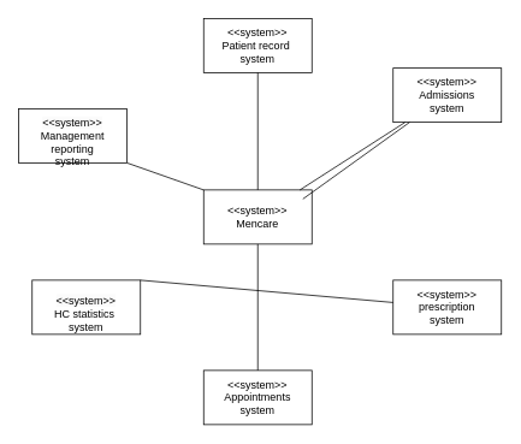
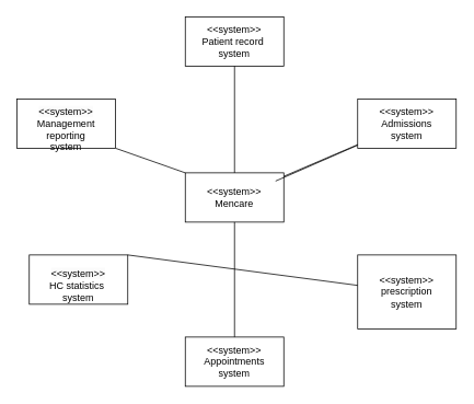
- <mxCell id="6" value="&amp;lt;&amp;lt;system&amp;gt;&amp;gt;&lt;br&gt;Admissions&lt;br&gt;system" style="rounded=0;whiteSpace=wrap;html=1;" vertex="1" parent="1"><mxGeometry x="435" y="75" width="120" height="60" as="geometry" /></mxCell>
+ <mxCell id="6" value="&amp;lt;&amp;lt;system&amp;gt;&amp;gt;&lt;br&gt;Admissions&lt;br&gt;system" style="rounded=0;whiteSpace=wrap;html=1;" vertex="1" parent="1"><mxGeometry x="435" y="120" width="120" height="60" as="geometry" /></mxCell>
- <mxCell id="7" value="&amp;lt;&amp;lt;system&amp;gt;&amp;gt;&lt;br&gt;prescription&lt;br&gt;system" style="rounded=0;whiteSpace=wrap;html=1;" vertex="1" parent="1"><mxGeometry x="435" y="310" width="120" height="60" as="geometry" /></mxCell>
+ <mxCell id="7" value="&amp;lt;&amp;lt;system&amp;gt;&amp;gt;&lt;br&gt;prescription&lt;br&gt;system" style="rounded=0;whiteSpace=wrap;html=1;" vertex="1" parent="1"><mxGeometry x="435" y="310" width="120" height="90" as="geometry" /></mxCell>
